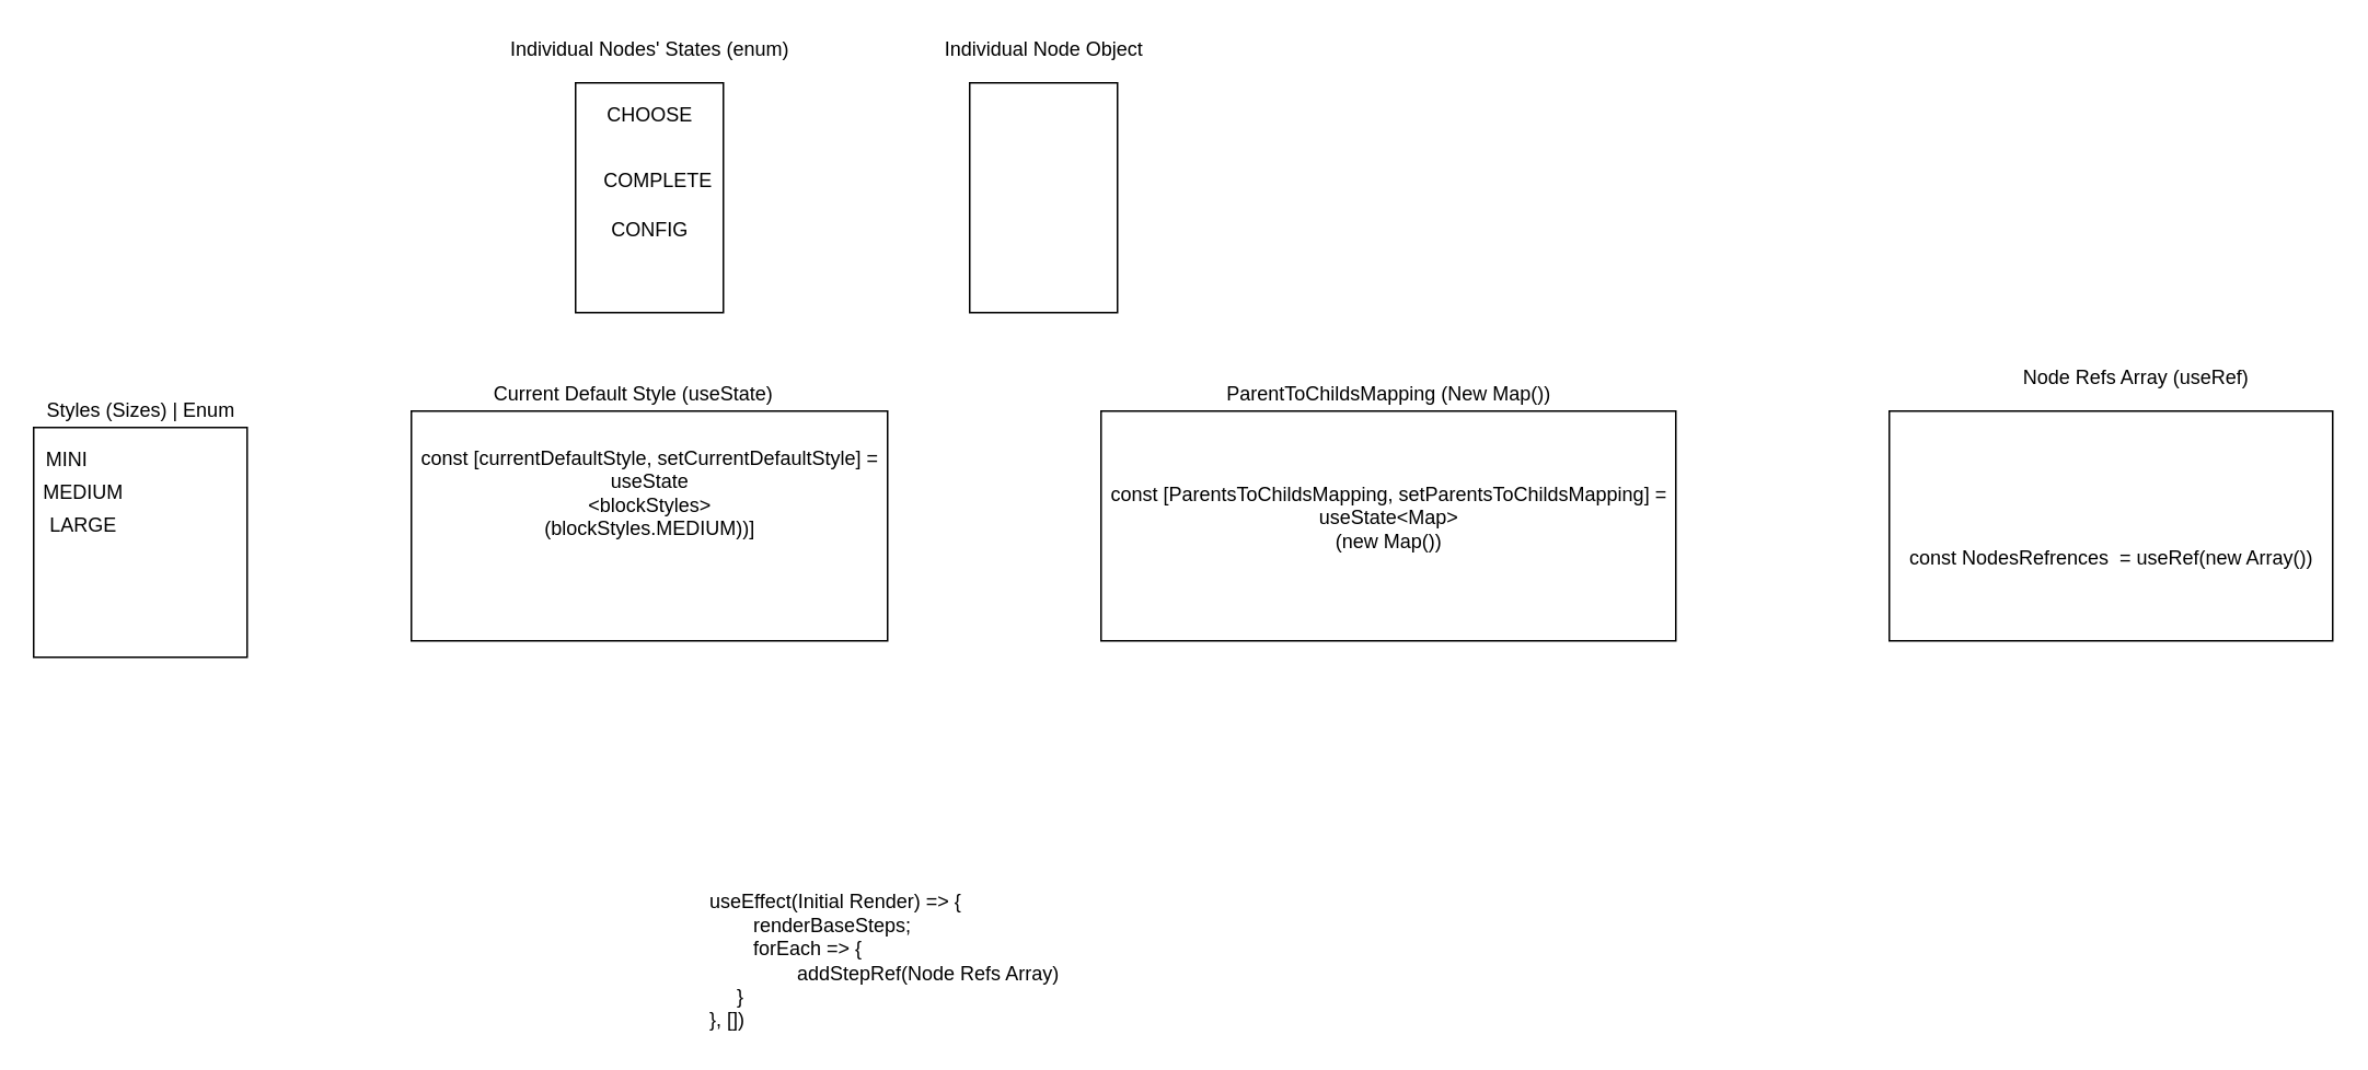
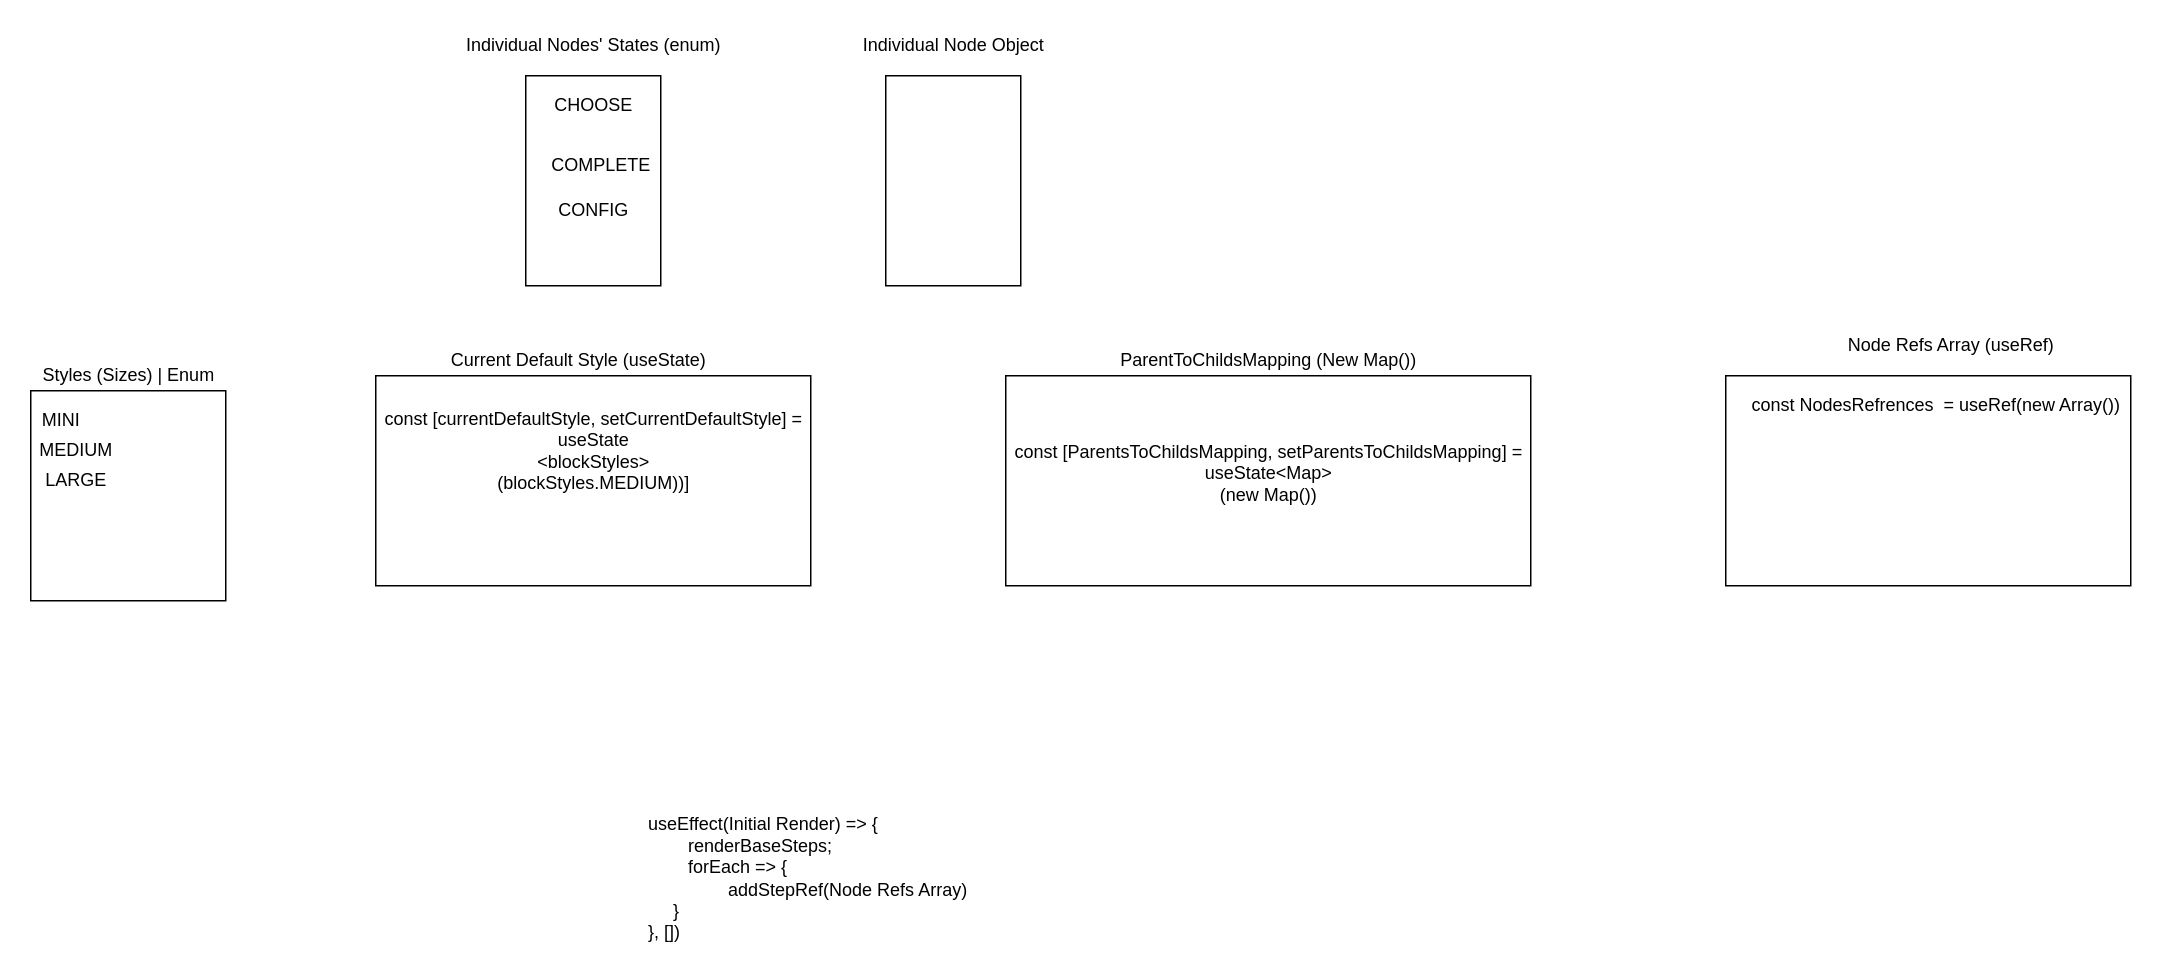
- <mxCell id="15" value="const NodesRefrences&amp;nbsp; = useRef(new Array())" style="text;html=1;align=center;verticalAlign=middle;resizable=0;points=[];autosize=1;strokeColor=none;fillColor=none;" vertex="1" parent="1"><mxGeometry x="1155" y="330" width="260" height="20" as="geometry" /></mxCell>
+ <mxCell id="15" value="const NodesRefrences&amp;nbsp; = useRef(new Array())" style="text;html=1;align=center;verticalAlign=middle;resizable=0;points=[];autosize=1;strokeColor=none;fillColor=none;" vertex="1" parent="1"><mxGeometry x="1160" y="260" width="260" height="20" as="geometry" /></mxCell>
